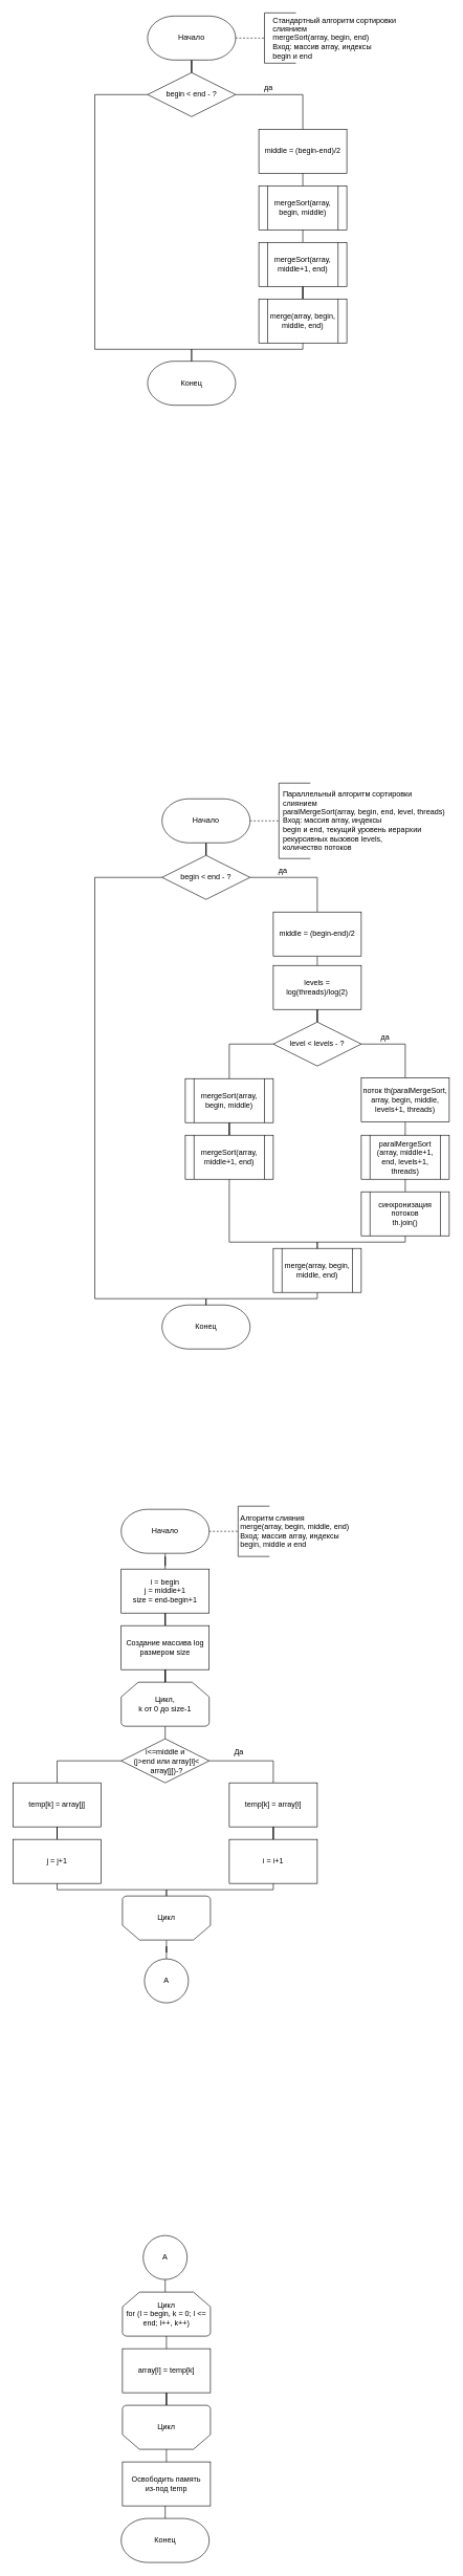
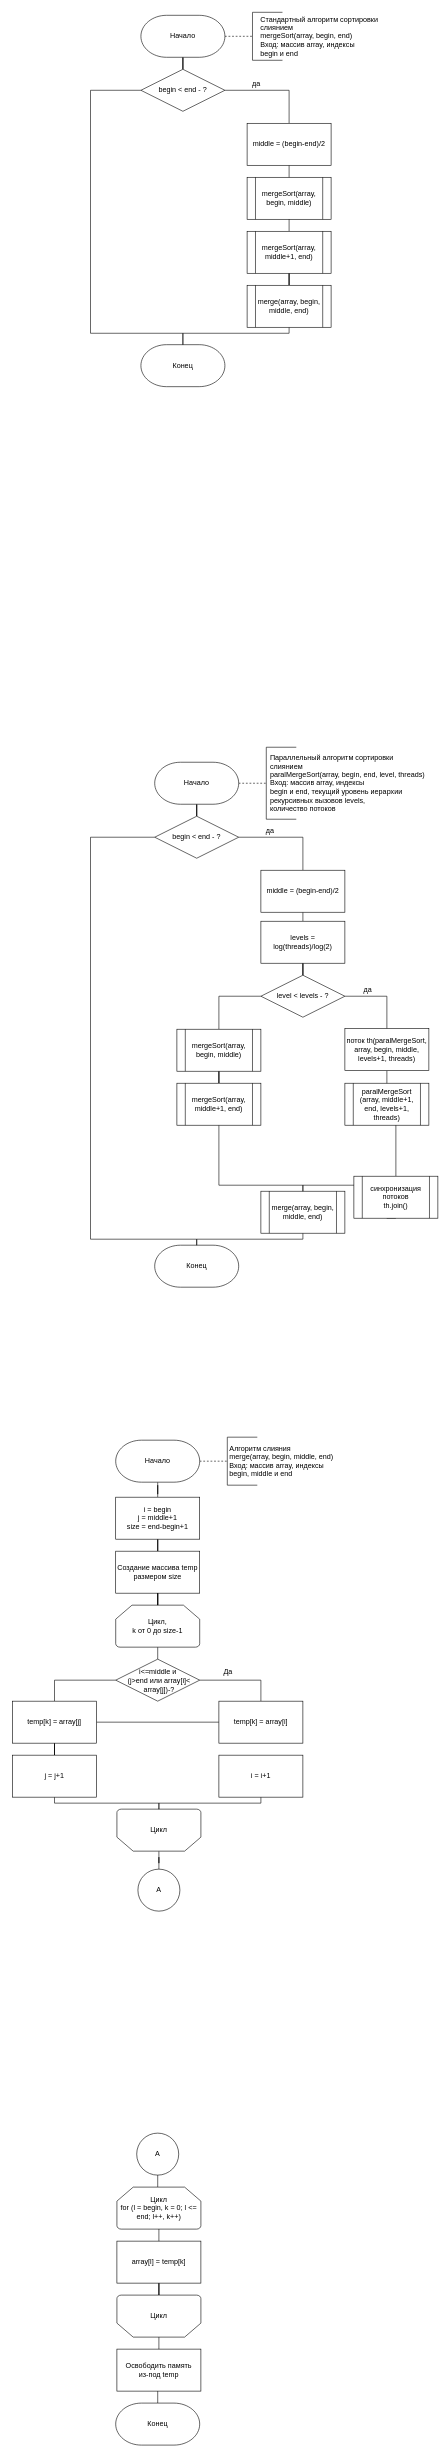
- <mxCell id="42" value="синхронизация потоков&lt;br&gt;th.join()" style="shape=process;whiteSpace=wrap;html=1;backgroundOutline=1;" parent="1" vertex="1"><mxGeometry x="574" y="1895" width="140" height="70" as="geometry" /></mxCell>
+ <mxCell id="42" value="синхронизация потоков&lt;br&gt;th.join()" style="shape=process;whiteSpace=wrap;html=1;backgroundOutline=1;" parent="1" vertex="1"><mxGeometry x="589" y="1960" width="140" height="70" as="geometry" /></mxCell>
- <mxCell id="58" value="Создание массива log&lt;br&gt;размером size" style="rounded=0;whiteSpace=wrap;html=1;strokeWidth=1;" parent="1" vertex="1"><mxGeometry x="192" y="2585" width="140" height="70" as="geometry" /></mxCell>
+ <mxCell id="58" value="Создание массива temp&lt;br&gt;размером size" style="rounded=0;whiteSpace=wrap;html=1;strokeWidth=1;" parent="1" vertex="1"><mxGeometry x="192" y="2585" width="140" height="70" as="geometry" /></mxCell>
- <mxCell id="68" value="" style="edgeStyle=orthogonalEdgeStyle;rounded=0;orthogonalLoop=1;jettySize=auto;html=1;endArrow=none;endFill=0;" parent="1" source="69" target="71" edge="1"><mxGeometry relative="1" as="geometry" /></mxCell>
+ <mxCell id="68" value="" style="edgeStyle=orthogonalEdgeStyle;rounded=0;orthogonalLoop=1;jettySize=auto;html=1;endArrow=none;endFill=0;" parent="1" source="69" target="73" edge="1"><mxGeometry relative="1" as="geometry" /></mxCell>
